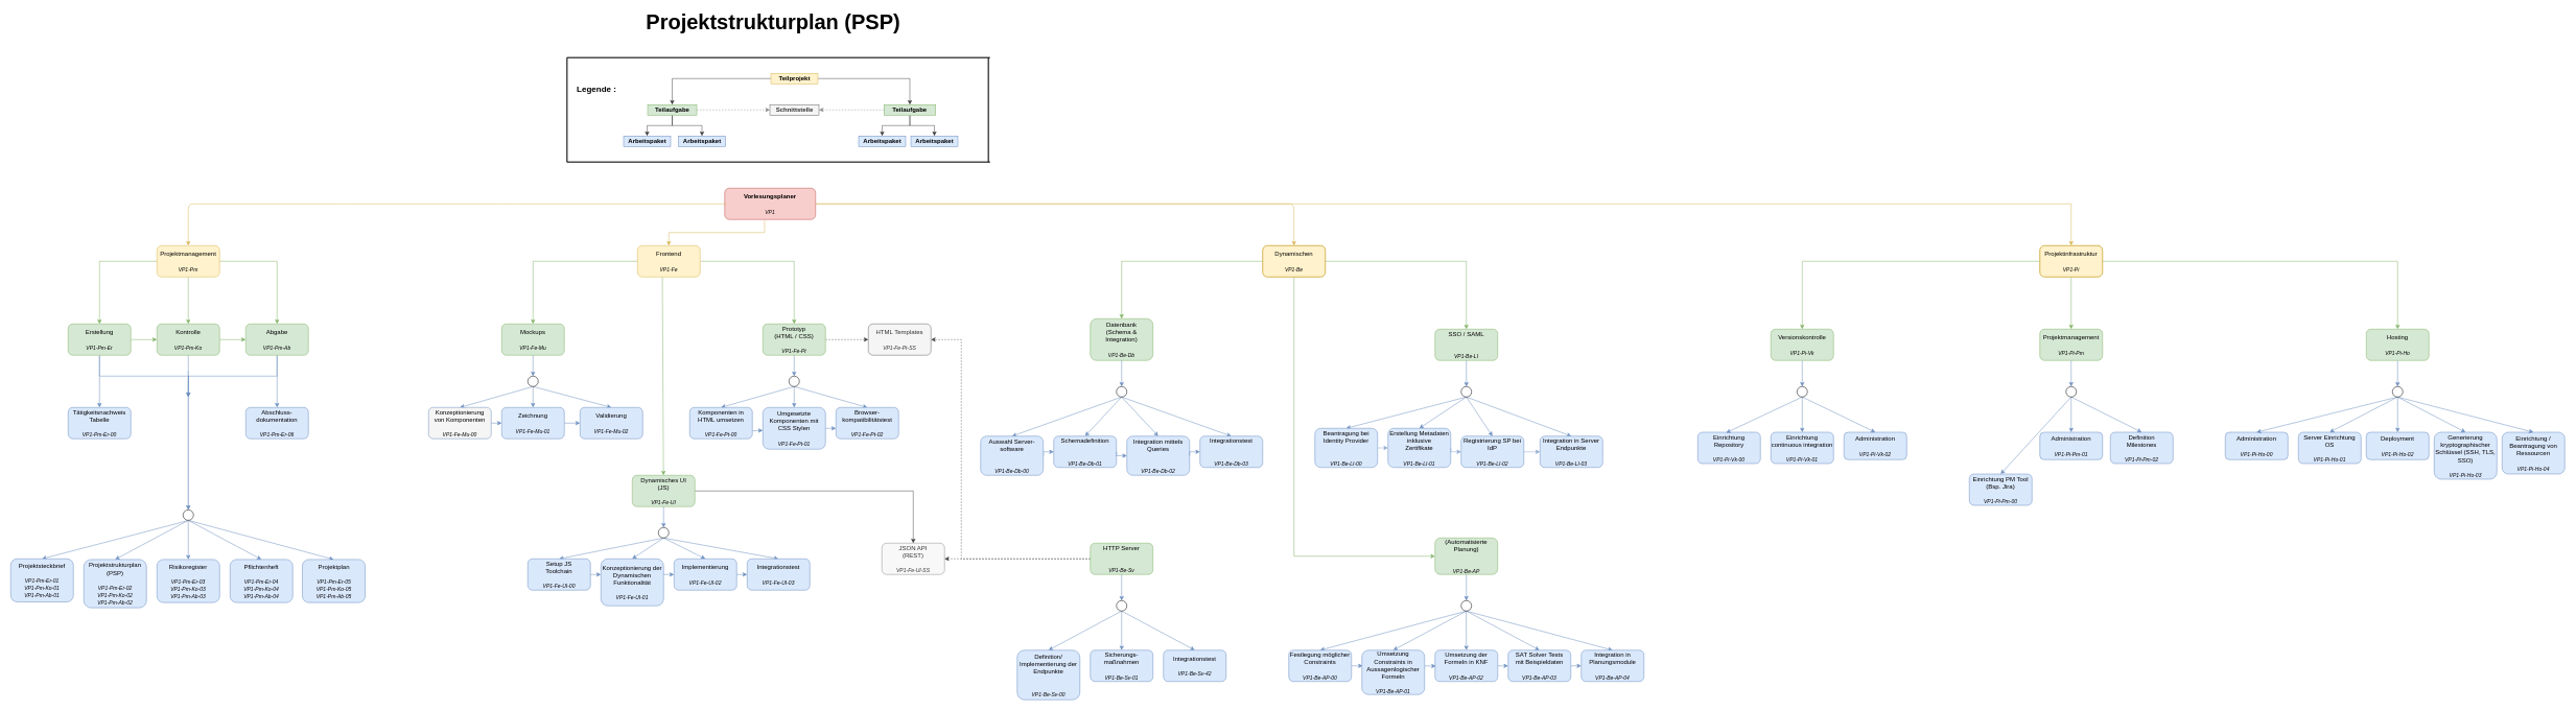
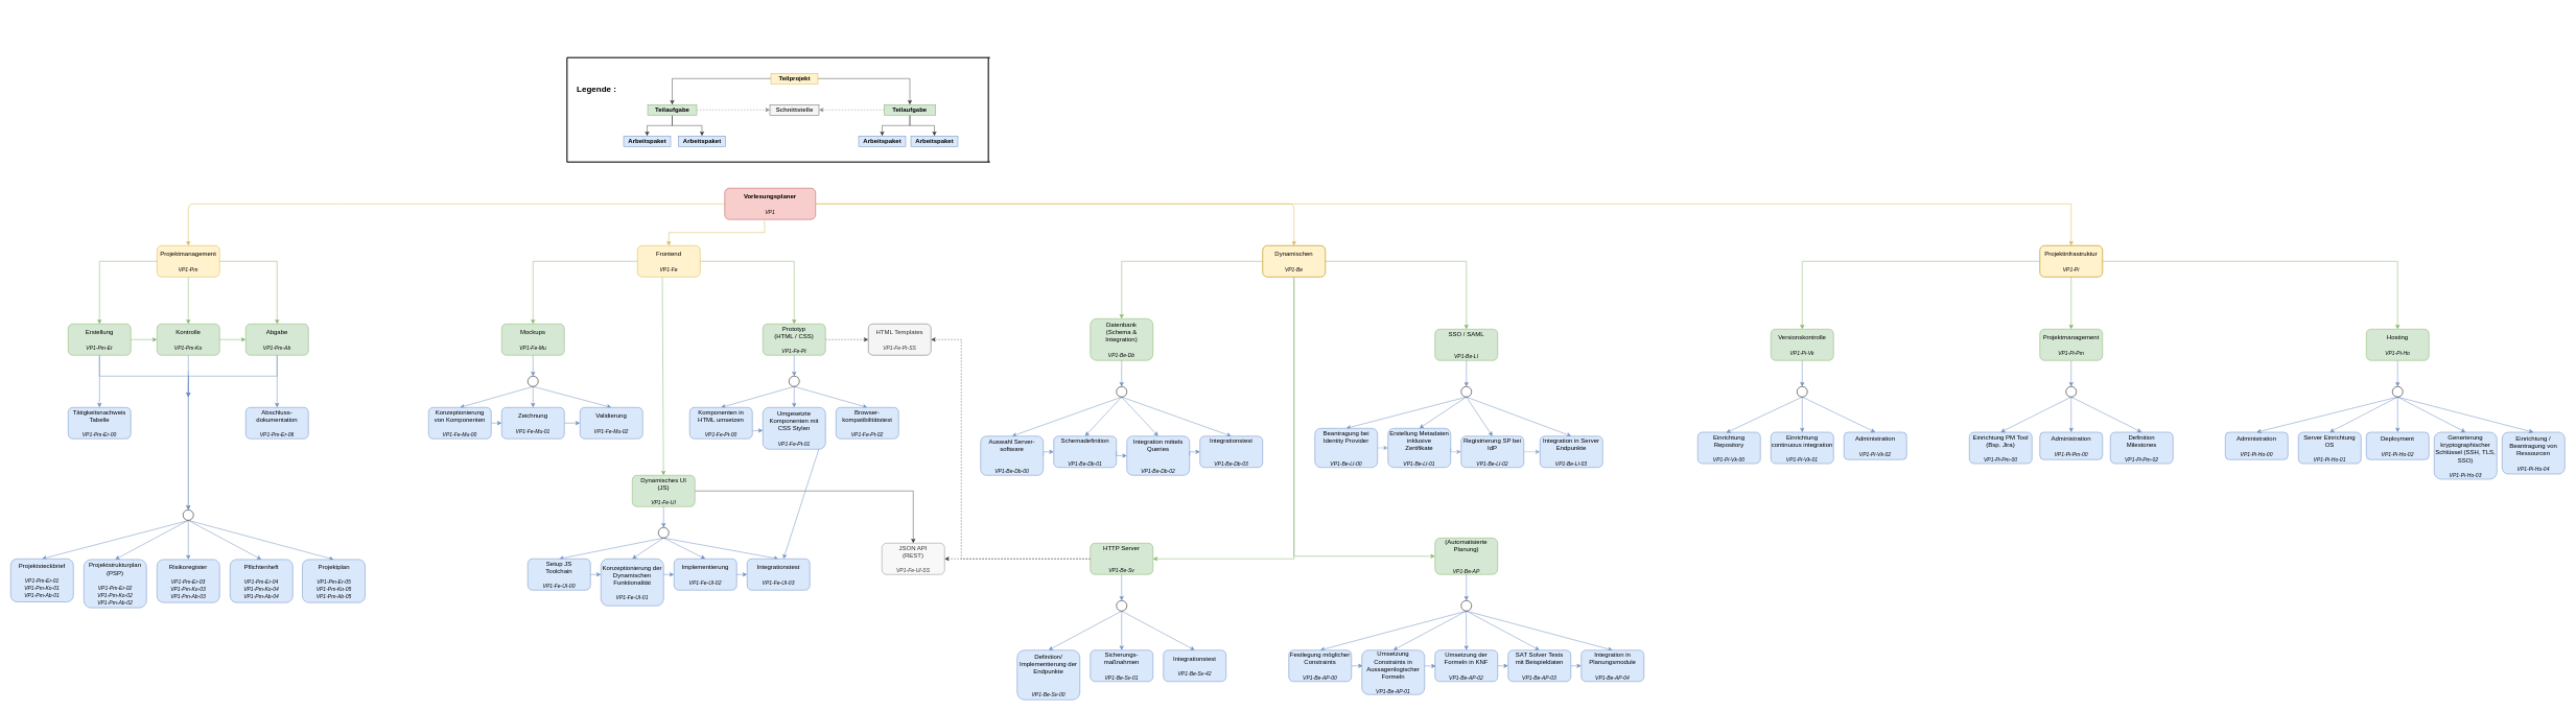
- <mxCell id="26" value="&lt;font style=&quot;font-size: 40px&quot;&gt;&lt;b&gt;Projektstrukturplan (PSP)&lt;/b&gt;&lt;/font&gt;" style="text;html=1;strokeColor=none;fillColor=none;align=center;verticalAlign=middle;whiteSpace=wrap;rounded=0;" vertex="1" parent="1"><mxGeometry x="1193" y="20" width="574" height="40" as="geometry" /></mxCell>
- <mxCell id="51" value="Konzeptionierung&lt;br&gt;von Komponenten&lt;br&gt;&lt;br&gt;&lt;i&gt;&lt;font size=&quot;1&quot;&gt;VP1-Fe-Mu-00&lt;/font&gt;&lt;/i&gt;" style="rounded=1;whiteSpace=wrap;html=1;shadow=0;strokeWidth=1;fillColor=#f5f5f5;strokeColor=#6c8ebf;" vertex="1" parent="1"><mxGeometry x="820" y="780" width="120" height="60" as="geometry" /></mxCell>
+ <mxCell id="51" value="Konzeptionierung&lt;br&gt;von Komponenten&lt;br&gt;&lt;br&gt;&lt;i&gt;&lt;font size=&quot;1&quot;&gt;VP1-Fe-Mu-00&lt;/font&gt;&lt;/i&gt;" style="rounded=1;whiteSpace=wrap;html=1;shadow=0;strokeWidth=1;fillColor=#dae8fc;strokeColor=#6c8ebf;" vertex="1" parent="1"><mxGeometry x="820" y="780" width="120" height="60" as="geometry" /></mxCell>
- <mxCell id="61" style="edgeStyle=none;rounded=0;orthogonalLoop=1;jettySize=auto;html=1;exitX=1;exitY=0.5;exitDx=0;exitDy=0;entryX=0;entryY=0.669;entryDx=0;entryDy=0;entryPerimeter=0;fillColor=#dae8fc;strokeColor=#6c8ebf;" edge="1" parent="1" source="62" target="64"><mxGeometry relative="1" as="geometry" /></mxCell>
+ <mxCell id="61" style="edgeStyle=none;rounded=0;orthogonalLoop=1;jettySize=auto;html=1;exitX=1;exitY=0.5;exitDx=0;exitDy=0;fillColor=#dae8fc;strokeColor=#6c8ebf;" edge="1" parent="1" source="62" target="74"><mxGeometry relative="1" as="geometry" /></mxCell>
- <mxCell id="178" value="Administration&lt;br&gt;&lt;br&gt;&lt;font size=&quot;1&quot;&gt;&lt;i&gt;VP1-Pi-Pm-01&lt;/i&gt;&lt;/font&gt;" style="rounded=1;whiteSpace=wrap;html=1;shadow=0;strokeWidth=1;fillColor=#dae8fc;strokeColor=#6c8ebf;" vertex="1" parent="1"><mxGeometry x="3905" y="827.5" width="120" height="52.5" as="geometry" /></mxCell>
+ <mxCell id="178" value="Administration&lt;br&gt;&lt;br&gt;&lt;font size=&quot;1&quot;&gt;&lt;i&gt;VP1-Pi-Pm-00&lt;/i&gt;&lt;/font&gt;" style="rounded=1;whiteSpace=wrap;html=1;shadow=0;strokeWidth=1;fillColor=#dae8fc;strokeColor=#6c8ebf;" vertex="1" parent="1"><mxGeometry x="3905" y="827.5" width="120" height="52.5" as="geometry" /></mxCell>
- <mxCell id="176" value="Einrichtung PM Tool&lt;br&gt;(Bsp. Jira)&lt;br&gt;&lt;br&gt;&lt;font size=&quot;1&quot;&gt;&lt;i&gt;VP1-Pi-Pm-00&lt;/i&gt;&lt;/font&gt;" style="rounded=1;whiteSpace=wrap;html=1;shadow=0;strokeWidth=1;fillColor=#dae8fc;strokeColor=#6c8ebf;" vertex="1" parent="1"><mxGeometry x="3770" y="907.5" width="120" height="60" as="geometry" /></mxCell>
+ <mxCell id="176" value="Einrichtung PM Tool&lt;br&gt;(Bsp. Jira)&lt;br&gt;&lt;br&gt;&lt;font size=&quot;1&quot;&gt;&lt;i&gt;VP1-Pi-Pm-00&lt;/i&gt;&lt;/font&gt;" style="rounded=1;whiteSpace=wrap;html=1;shadow=0;strokeWidth=1;fillColor=#dae8fc;strokeColor=#6c8ebf;" vertex="1" parent="1"><mxGeometry x="3770" y="827.5" width="120" height="60" as="geometry" /></mxCell>
+ <mxCell id="15" style="edgeStyle=orthogonalEdgeStyle;rounded=0;orthogonalLoop=1;jettySize=auto;html=1;exitX=0.5;exitY=1;exitDx=0;exitDy=0;entryX=1;entryY=0.5;entryDx=0;entryDy=0;startArrow=none;startFill=0;endArrow=classic;endFill=1;endSize=6;strokeWidth=1;fillColor=#d5e8d4;strokeColor=#82b366;" edge="1" parent="1" source="17" target="35"><mxGeometry relative="1" as="geometry"><Array as="points"><mxPoint x="2477" y="1070" /></Array></mxGeometry></mxCell>
